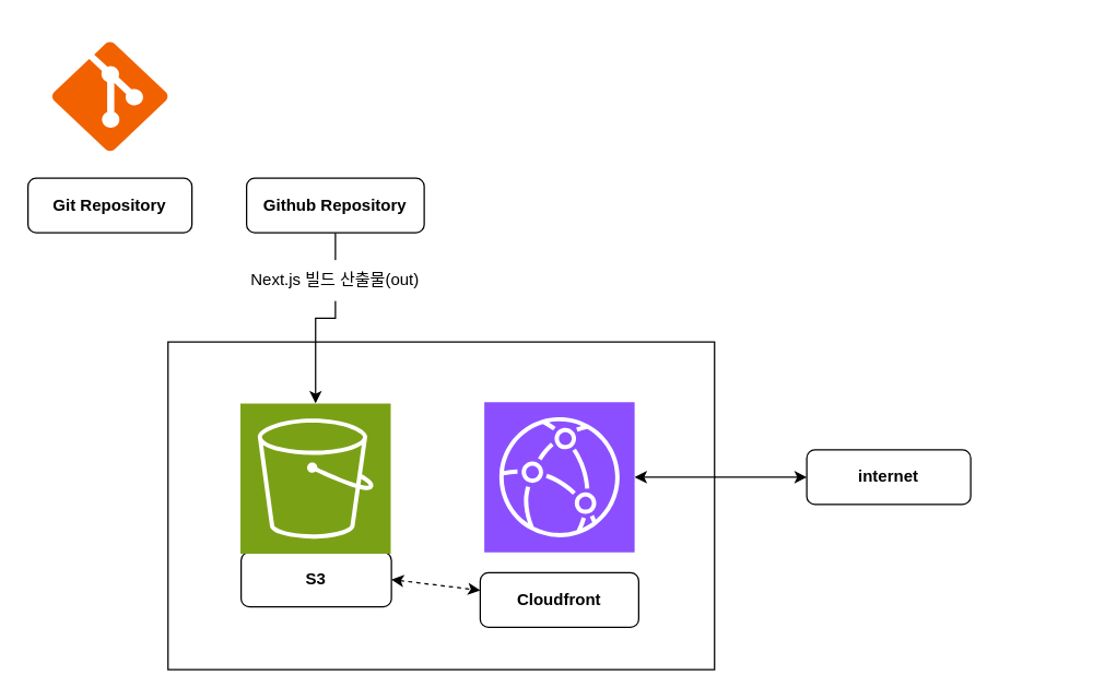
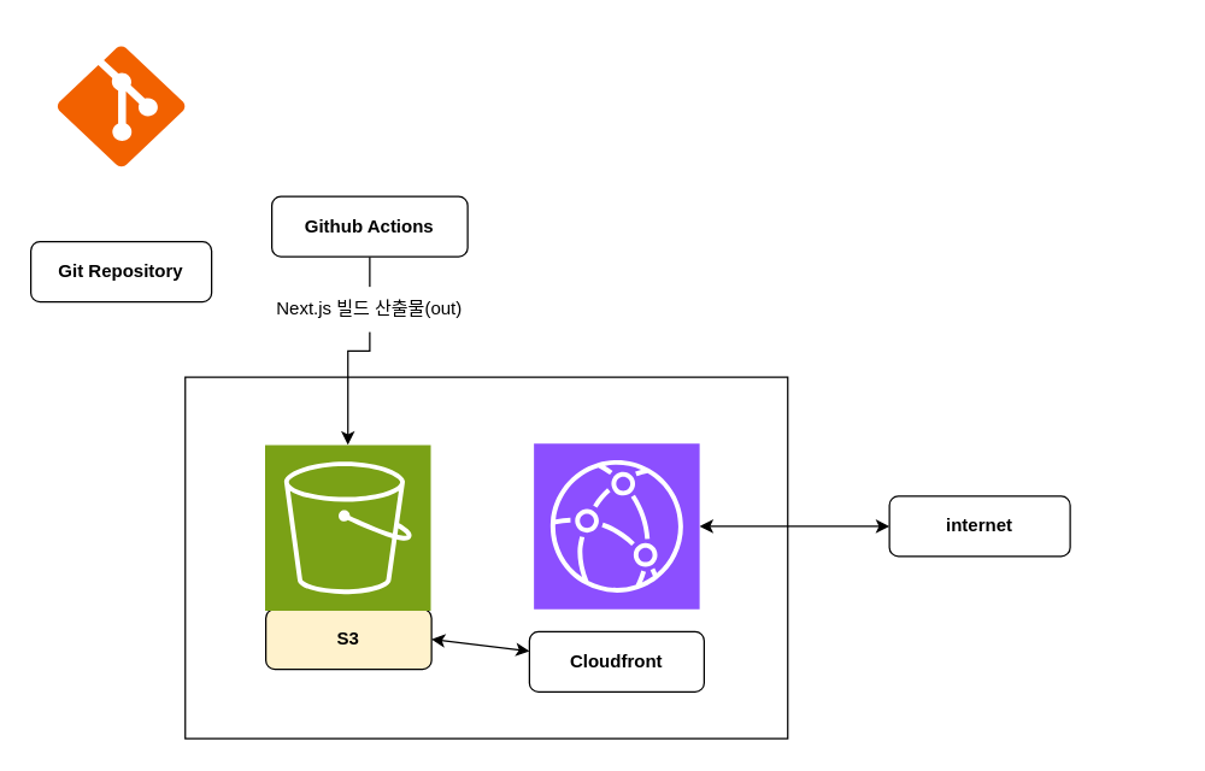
- <mxCell id="3" value="Git Repository" style="rounded=1;whiteSpace=wrap;html=1;fontSize=12;glass=0;strokeWidth=1;shadow=0;fontStyle=1" parent="1" vertex="1"><mxGeometry x="20" y="130" width="120" height="40" as="geometry" /></mxCell>
+ <mxCell id="3" value="Git Repository" style="rounded=1;whiteSpace=wrap;html=1;fontSize=12;glass=0;strokeWidth=1;shadow=0;fontStyle=1" parent="1" vertex="1"><mxGeometry x="20" y="160" width="120" height="40" as="geometry" /></mxCell>
- <mxCell id="5" value="Github Repository" style="rounded=1;whiteSpace=wrap;html=1;fontSize=12;glass=0;strokeWidth=1;shadow=0;fontStyle=1" parent="1" vertex="1"><mxGeometry x="180" y="130" width="130" height="40" as="geometry" /></mxCell>
+ <mxCell id="5" value="Github Actions" style="rounded=1;whiteSpace=wrap;html=1;fontSize=12;glass=0;strokeWidth=1;shadow=0;fontStyle=1" parent="1" vertex="1"><mxGeometry x="180" y="130" width="130" height="40" as="geometry" /></mxCell>
- <mxCell id="6" value="S3" style="rounded=1;whiteSpace=wrap;html=1;fontSize=12;glass=0;strokeWidth=1;shadow=0;fontStyle=1" parent="1" vertex="1"><mxGeometry x="176" y="404" width="110" height="40" as="geometry" /></mxCell>
+ <mxCell id="6" value="S3" style="rounded=1;whiteSpace=wrap;html=1;fontSize=12;glass=0;strokeWidth=1;shadow=0;fontStyle=1;fillColor=#fff2cc;" parent="1" vertex="1"><mxGeometry x="176" y="404" width="110" height="40" as="geometry" /></mxCell>
- <mxCell id="9" value="" style="endArrow=classic;startArrow=classic;html=1;rounded=0;exitX=1;exitY=0.5;exitDx=0;exitDy=0;dashed=1;" edge="1" parent="1" source="6" target="7"><mxGeometry width="50" height="50" relative="1" as="geometry"><mxPoint x="301" y="474" as="sourcePoint" /><mxPoint x="351" y="424" as="targetPoint" /></mxGeometry></mxCell>
+ <mxCell id="9" value="" style="endArrow=classic;startArrow=classic;html=1;rounded=0;exitX=1;exitY=0.5;exitDx=0;exitDy=0;" edge="1" parent="1" source="6" target="7"><mxGeometry width="50" height="50" relative="1" as="geometry"><mxPoint x="301" y="474" as="sourcePoint" /><mxPoint x="351" y="424" as="targetPoint" /></mxGeometry></mxCell>
